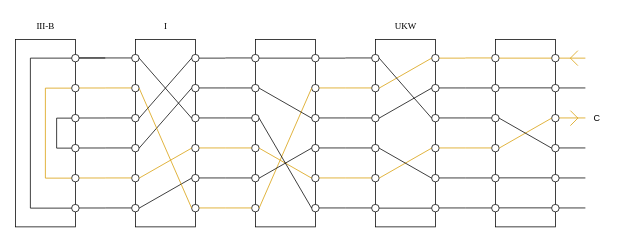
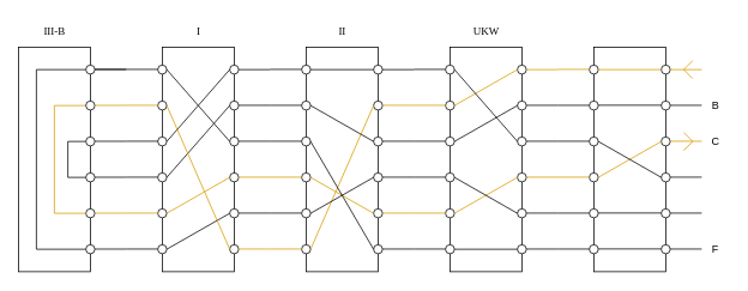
+ <mxCell id="155" value="&lt;font face=&quot;Times New Roman&quot;&gt;II&lt;/font&gt;" style="text;html=1;align=center;verticalAlign=middle;resizable=0;points=[];autosize=1;strokeColor=none;fillColor=none;" vertex="1" parent="2"><mxGeometry x="345" width="30" height="30" as="geometry" /></mxCell>
+ <mxCell id="152" value="B" style="text;html=1;align=center;verticalAlign=middle;resizable=0;points=[];autosize=1;strokeColor=none;fillColor=none;" vertex="1" parent="2"><mxGeometry x="760" y="82" width="30" height="30" as="geometry" /></mxCell>
+ <mxCell id="154" value="F" style="text;html=1;align=center;verticalAlign=middle;resizable=0;points=[];autosize=1;strokeColor=none;fillColor=none;" vertex="1" parent="2"><mxGeometry x="760" y="242" width="30" height="30" as="geometry" /></mxCell>
